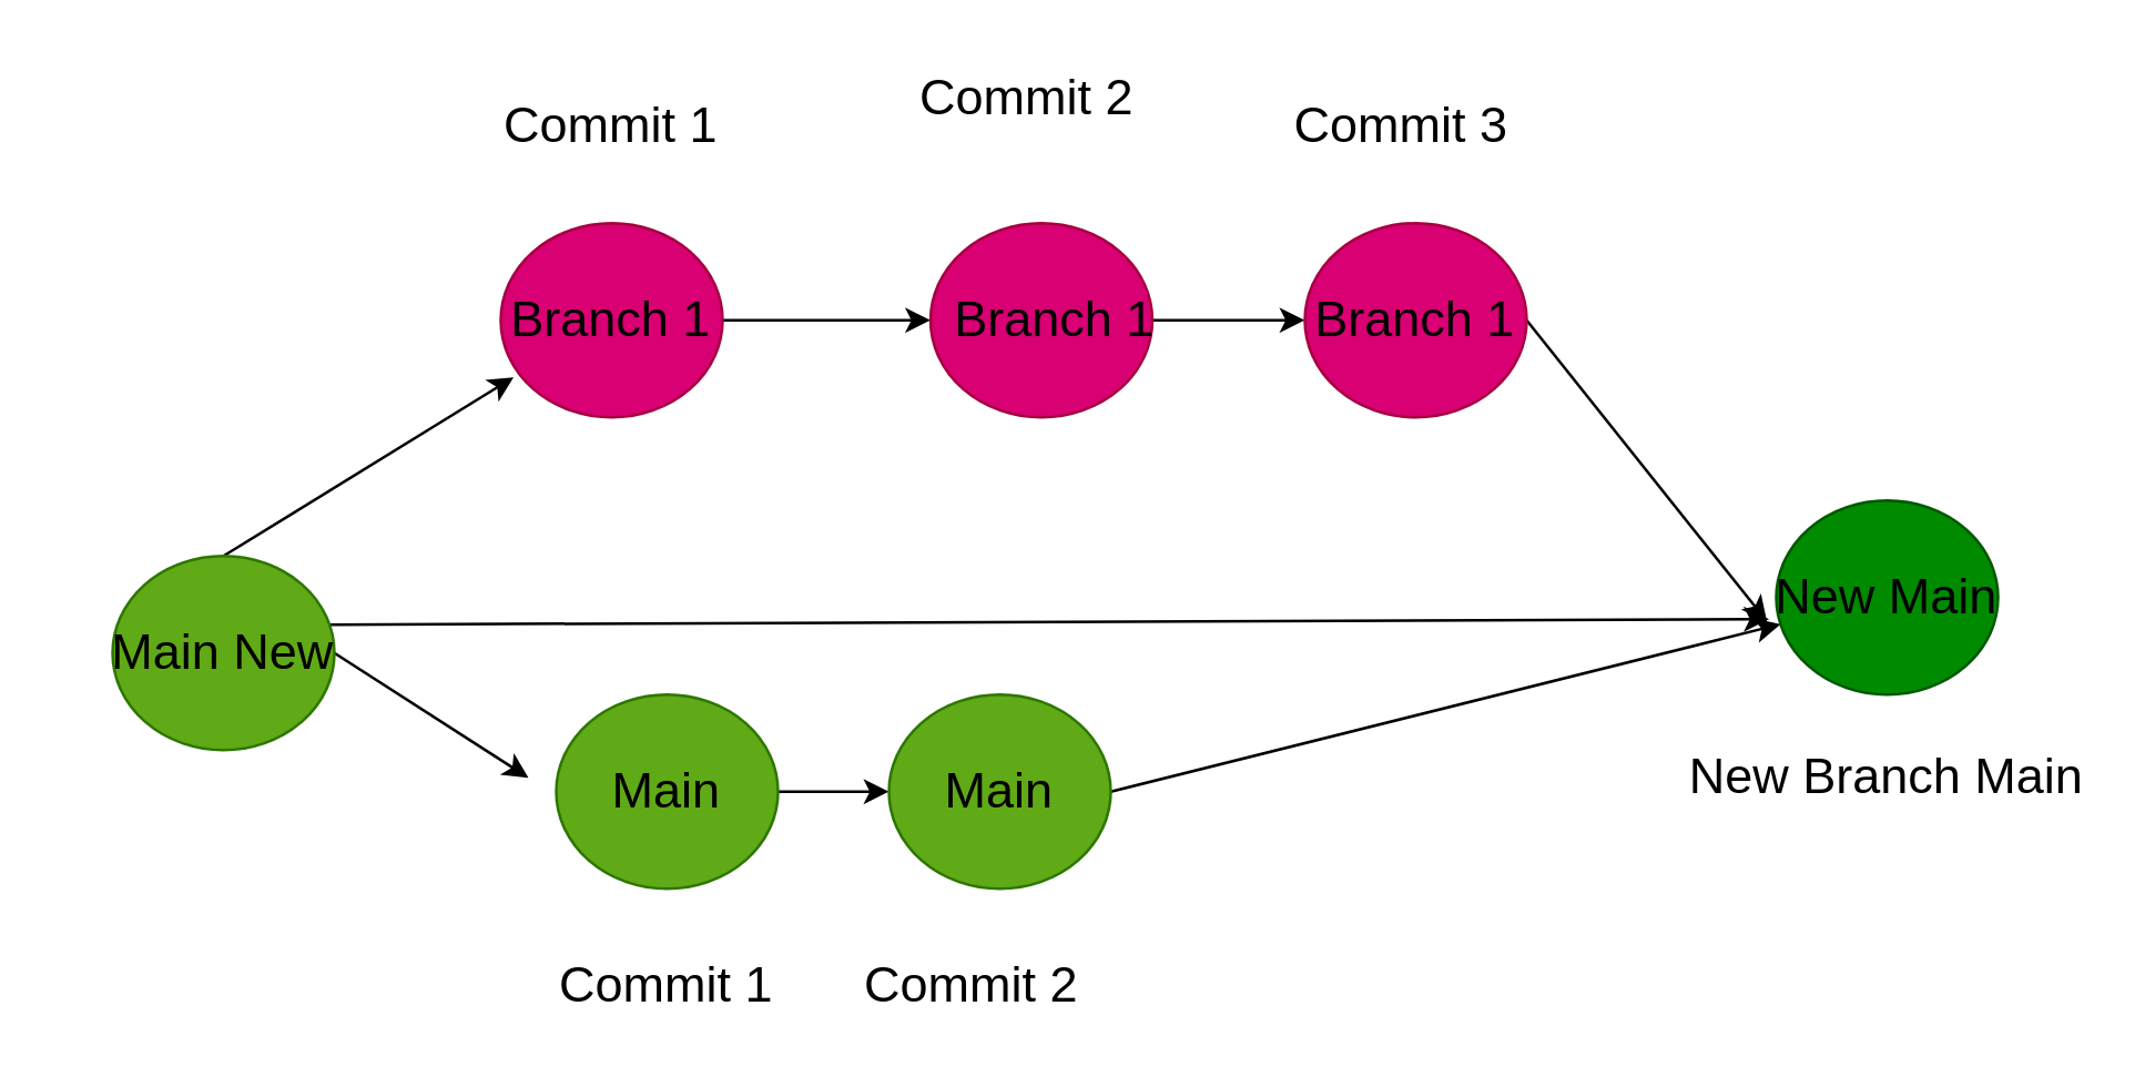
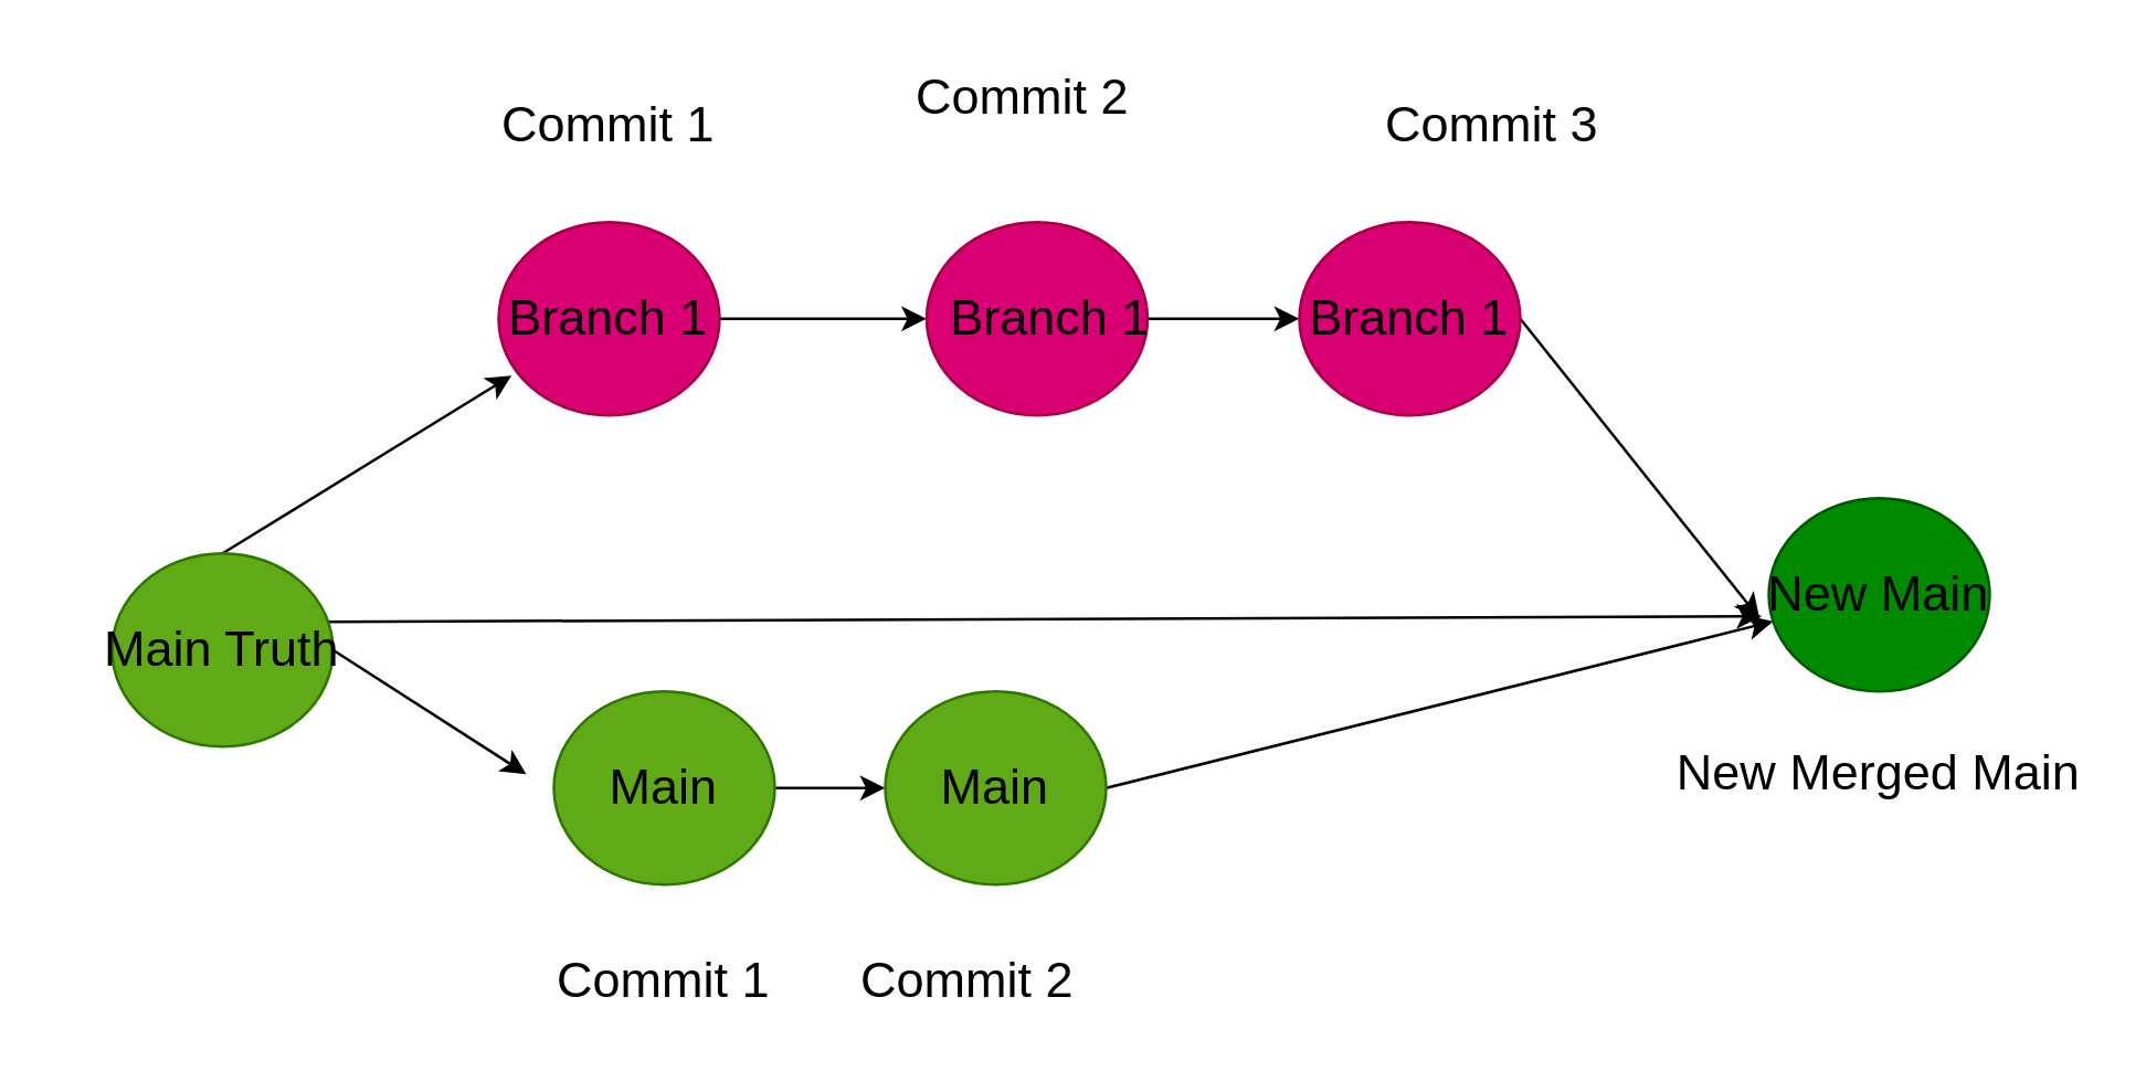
- <mxCell id="29" value="Commit 3" style="text;html=1;strokeColor=none;fillColor=none;align=center;verticalAlign=middle;whiteSpace=wrap;rounded=0;labelBackgroundColor=none;fontSize=18;" vertex="1" parent="1"><mxGeometry x="455" width="100" height="30" as="geometry" y="30" /></mxCell>
+ <mxCell id="29" value="Commit 3" style="text;html=1;strokeColor=none;fillColor=none;align=center;verticalAlign=middle;whiteSpace=wrap;rounded=0;labelBackgroundColor=none;fontSize=18;" vertex="1" parent="1"><mxGeometry x="490" y="30" width="100" height="30" as="geometry" /></mxCell>
- <mxCell id="17" value="&lt;font style=&quot;font-size: 18px;&quot;&gt;Main New&lt;/font&gt;" style="text;html=1;align=center;verticalAlign=middle;whiteSpace=wrap;rounded=0;" vertex="1" parent="1"><mxGeometry x="20" y="220" width="120" height="30" as="geometry" /></mxCell>
+ <mxCell id="17" value="&lt;font style=&quot;font-size: 18px;&quot;&gt;Main Truth&lt;/font&gt;" style="text;html=1;align=center;verticalAlign=middle;whiteSpace=wrap;rounded=0;" vertex="1" parent="1"><mxGeometry x="20" y="220" width="120" height="30" as="geometry" /></mxCell>
- <mxCell id="20" value="&lt;font style=&quot;font-size: 18px;&quot;&gt;New Branch Main&lt;/font&gt;" style="text;html=1;align=center;verticalAlign=middle;whiteSpace=wrap;rounded=0;" vertex="1" parent="1"><mxGeometry x="605" y="270" width="150" height="20" as="geometry" /></mxCell>
+ <mxCell id="20" value="&lt;font style=&quot;font-size: 18px;&quot;&gt;New Merged Main&lt;/font&gt;" style="text;html=1;align=center;verticalAlign=middle;whiteSpace=wrap;rounded=0;" vertex="1" parent="1"><mxGeometry x="605" y="270" width="150" height="20" as="geometry" /></mxCell>
